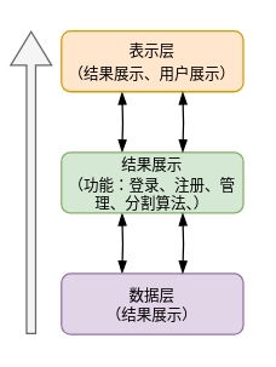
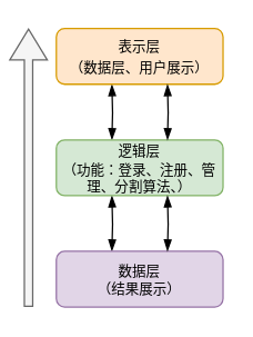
- <mxCell id="6" value="&lt;font face=&quot;宋体&quot;&gt;&lt;span style=&quot;font-size: 10px;&quot;&gt;表示层&lt;/span&gt;&lt;/font&gt;&lt;div&gt;&lt;font face=&quot;宋体&quot;&gt;&lt;span style=&quot;font-size: 10px;&quot;&gt;（结果展示、用户展示）&lt;/span&gt;&lt;/font&gt;&lt;/div&gt;" style="rounded=1;whiteSpace=wrap;html=1;fillColor=#ffe6cc;strokeColor=#d79b00;" vertex="1" parent="1"><mxGeometry x="40" y="20" width="120" height="40" as="geometry" /></mxCell>
+ <mxCell id="6" value="&lt;font face=&quot;宋体&quot;&gt;&lt;span style=&quot;font-size: 10px;&quot;&gt;表示层&lt;/span&gt;&lt;/font&gt;&lt;div&gt;&lt;font face=&quot;宋体&quot;&gt;&lt;span style=&quot;font-size: 10px;&quot;&gt;（数据层、用户展示）&lt;/span&gt;&lt;/font&gt;&lt;/div&gt;" style="rounded=1;whiteSpace=wrap;html=1;fillColor=#ffe6cc;strokeColor=#d79b00;" vertex="1" parent="1"><mxGeometry x="40" y="20" width="120" height="40" as="geometry" /></mxCell>
- <mxCell id="5" value="&lt;span style=&quot;font-family: 宋体; font-size: 10px;&quot;&gt;结果展示&lt;/span&gt;&lt;div style=&quot;font-family: 宋体; font-size: 10px;&quot;&gt;（功能：登录、注册、管理、分割算法、）&lt;/div&gt;" style="rounded=1;whiteSpace=wrap;html=1;fillColor=#d5e8d4;strokeColor=#82b366;" vertex="1" parent="1"><mxGeometry x="40" y="100" width="120" height="40" as="geometry" /></mxCell>
+ <mxCell id="5" value="&lt;span style=&quot;font-family: 宋体; font-size: 10px;&quot;&gt;逻辑层&lt;/span&gt;&lt;div style=&quot;font-family: 宋体; font-size: 10px;&quot;&gt;（功能：登录、注册、管理、分割算法、）&lt;/div&gt;" style="rounded=1;whiteSpace=wrap;html=1;fillColor=#d5e8d4;strokeColor=#82b366;" vertex="1" parent="1"><mxGeometry x="40" y="100" width="120" height="40" as="geometry" /></mxCell>
